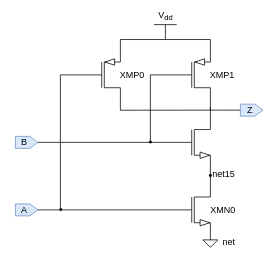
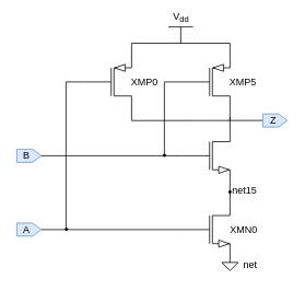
- <mxCell id="17" value="XMP1" style="text;html=1;strokeColor=none;fillColor=none;align=center;verticalAlign=middle;whiteSpace=wrap;rounded=0;" parent="1" vertex="1"><mxGeometry x="281" y="78" width="30" height="20" as="geometry" /></mxCell>
+ <mxCell id="17" value="XMP5" style="text;html=1;strokeColor=none;fillColor=none;align=center;verticalAlign=middle;whiteSpace=wrap;rounded=0;" parent="1" vertex="1"><mxGeometry x="281" y="78" width="30" height="20" as="geometry" /></mxCell>
